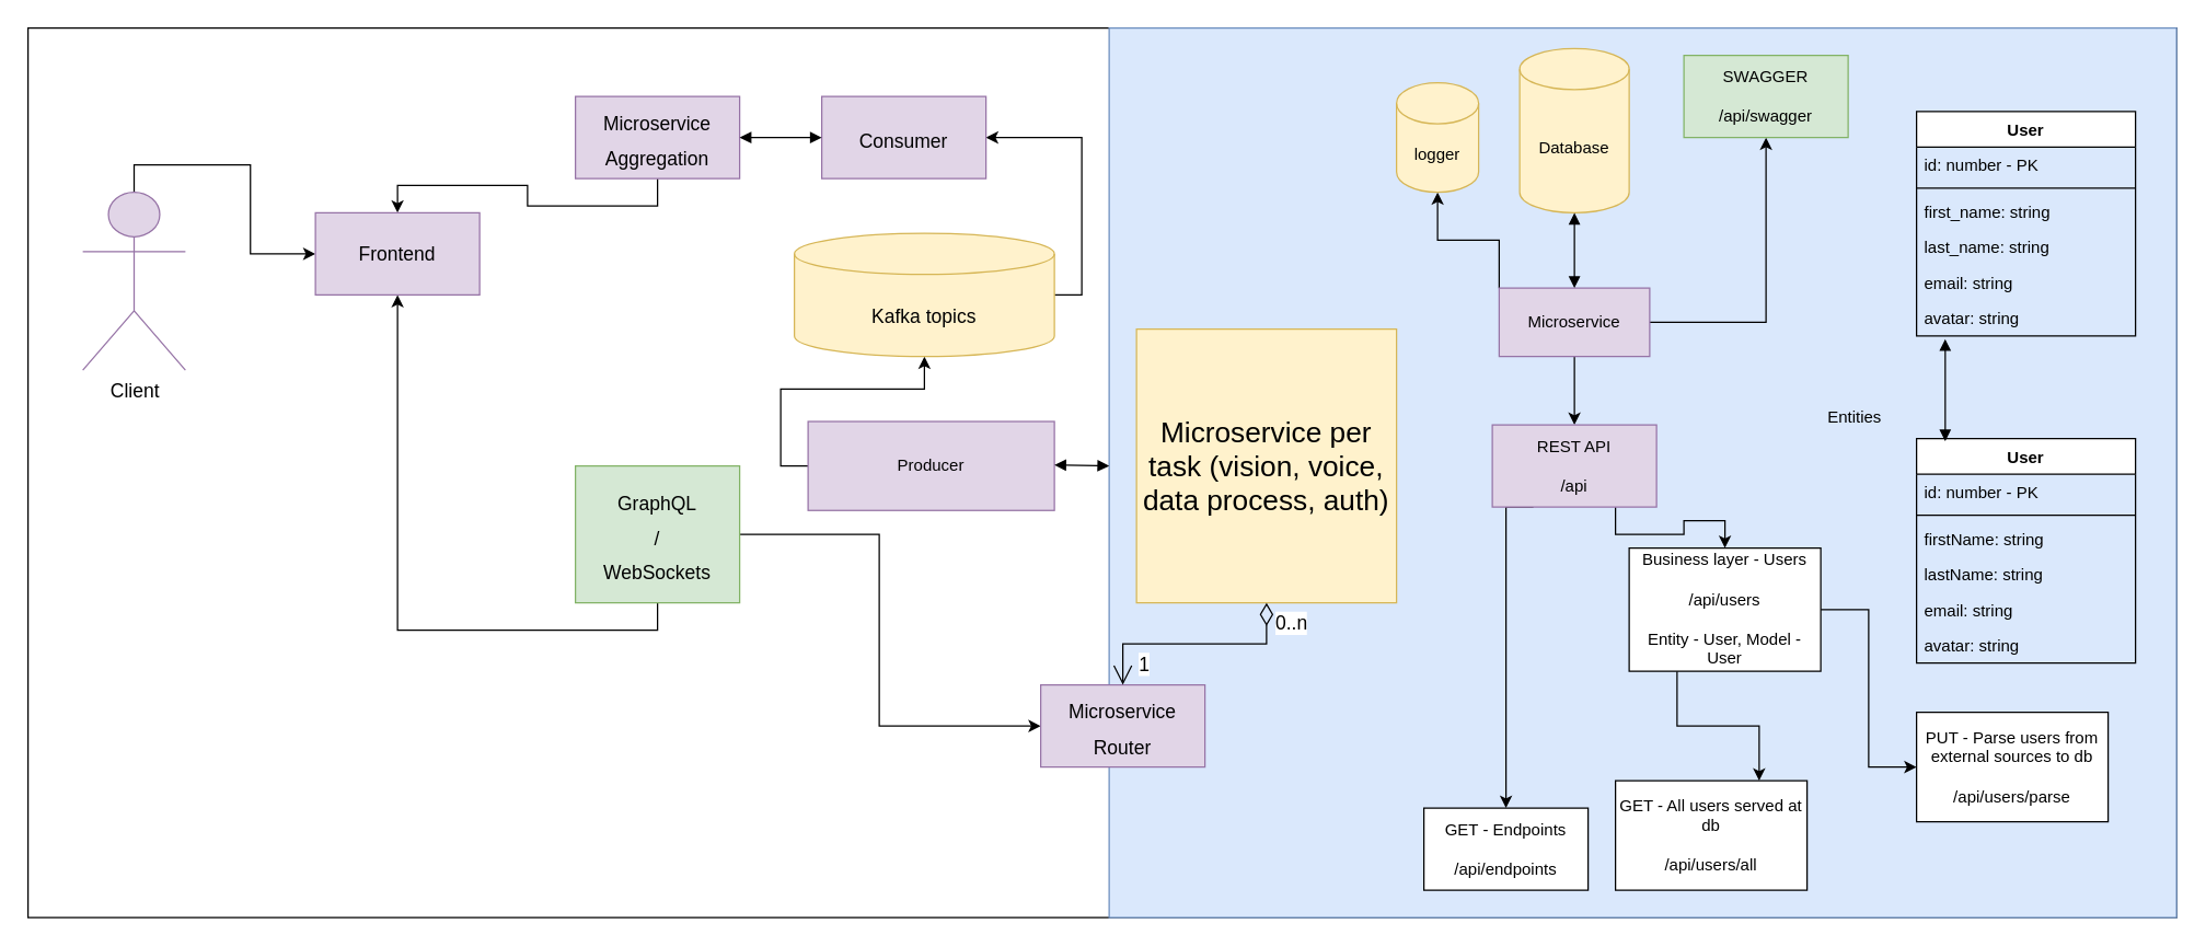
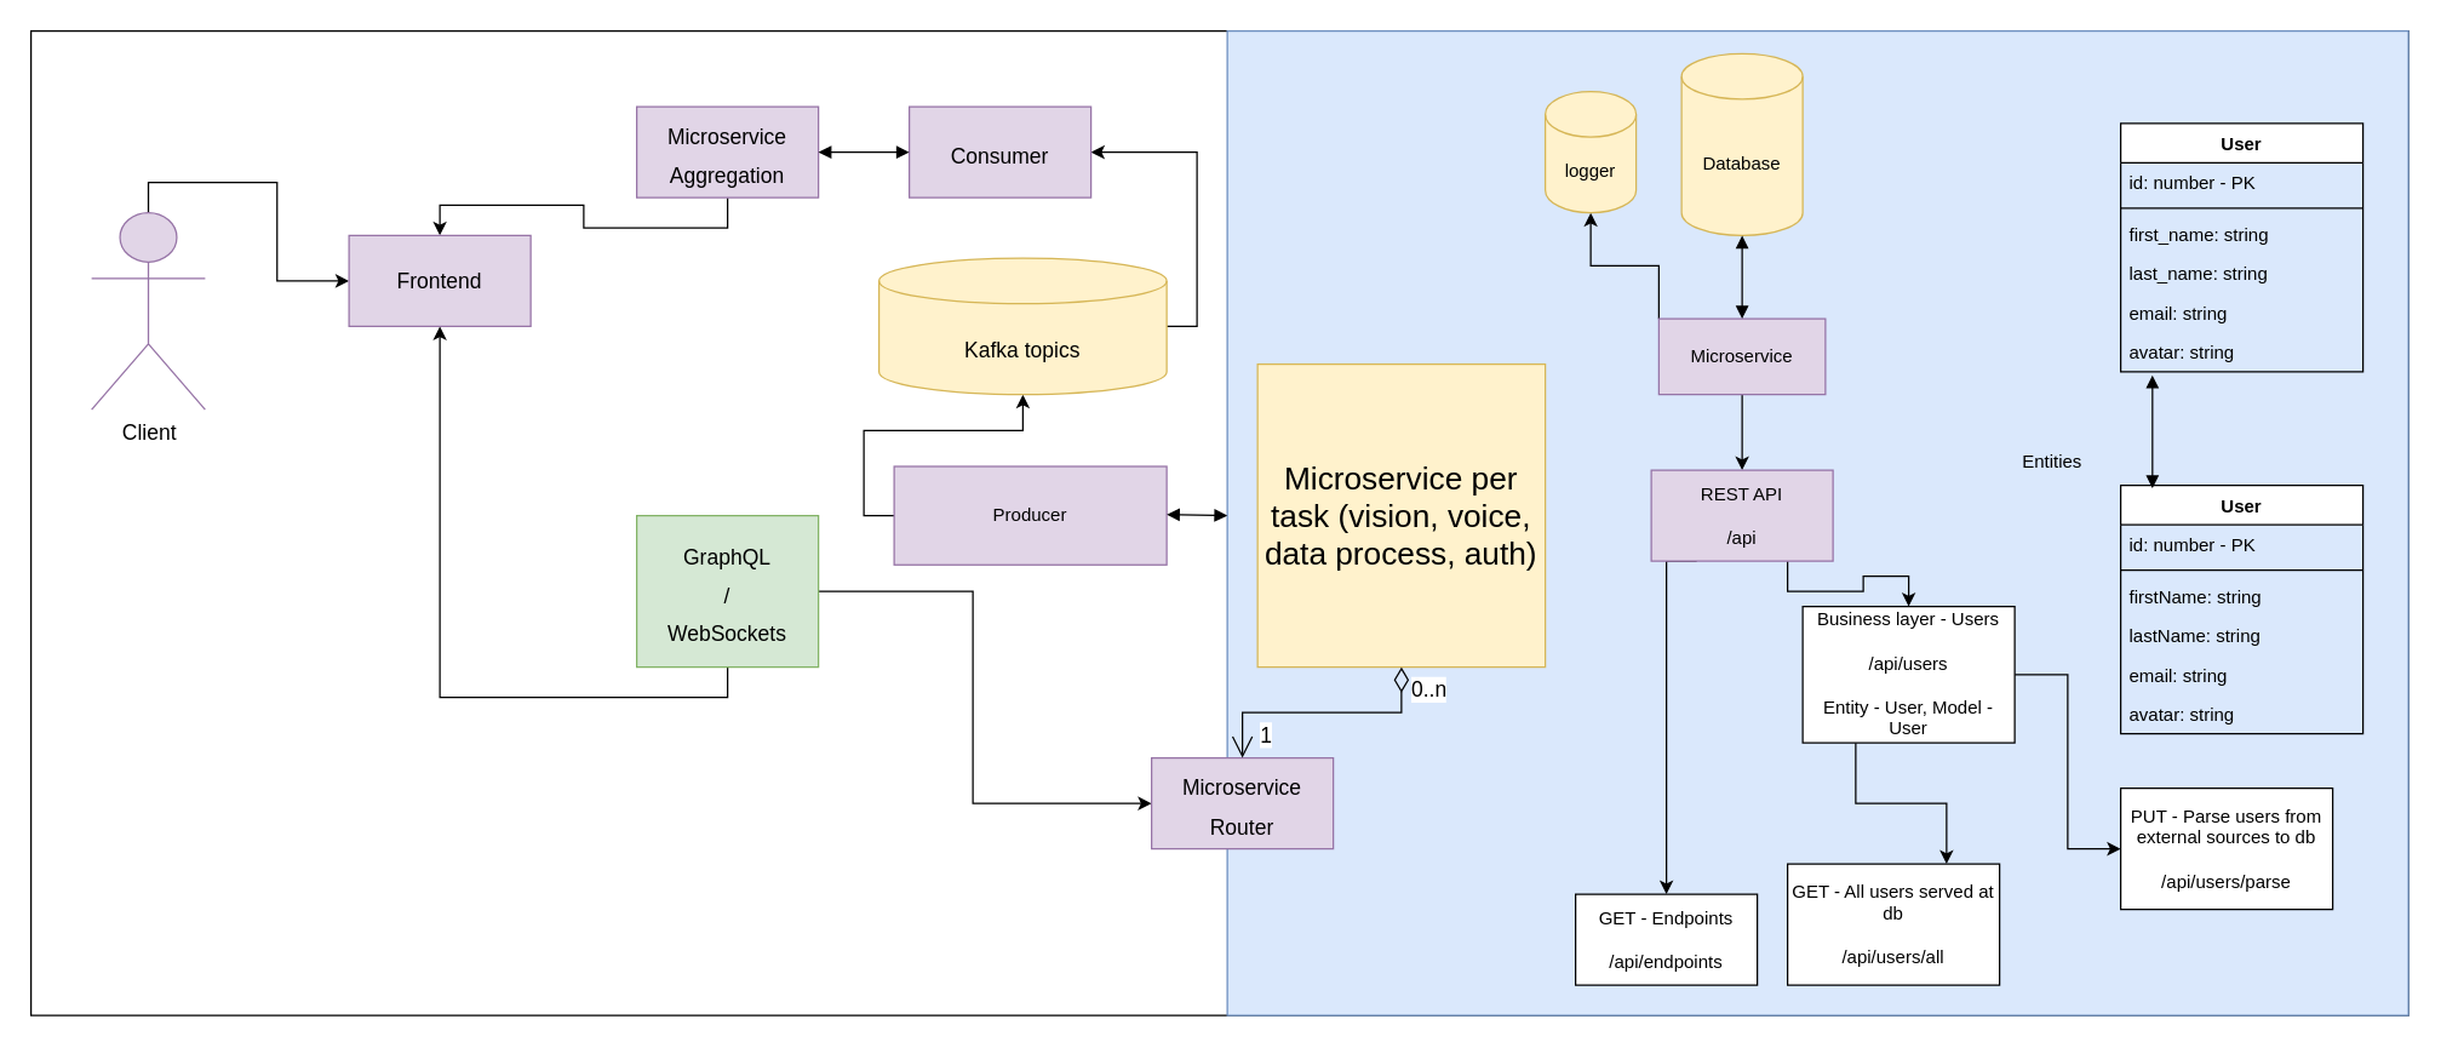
- <mxCell id="12" value="SWAGGER&lt;br&gt;&lt;br&gt;/api/swagger" style="rounded=0;whiteSpace=wrap;html=1;fillColor=#d5e8d4;strokeColor=#82b366;" parent="1" vertex="1"><mxGeometry x="1230" y="40" width="120" height="60" as="geometry" /></mxCell>
- <mxCell id="6" style="edgeStyle=orthogonalEdgeStyle;rounded=0;orthogonalLoop=1;jettySize=auto;html=1;exitX=1;exitY=0.5;exitDx=0;exitDy=0;" parent="1" source="8" target="12" edge="1"><mxGeometry relative="1" as="geometry" /></mxCell>
